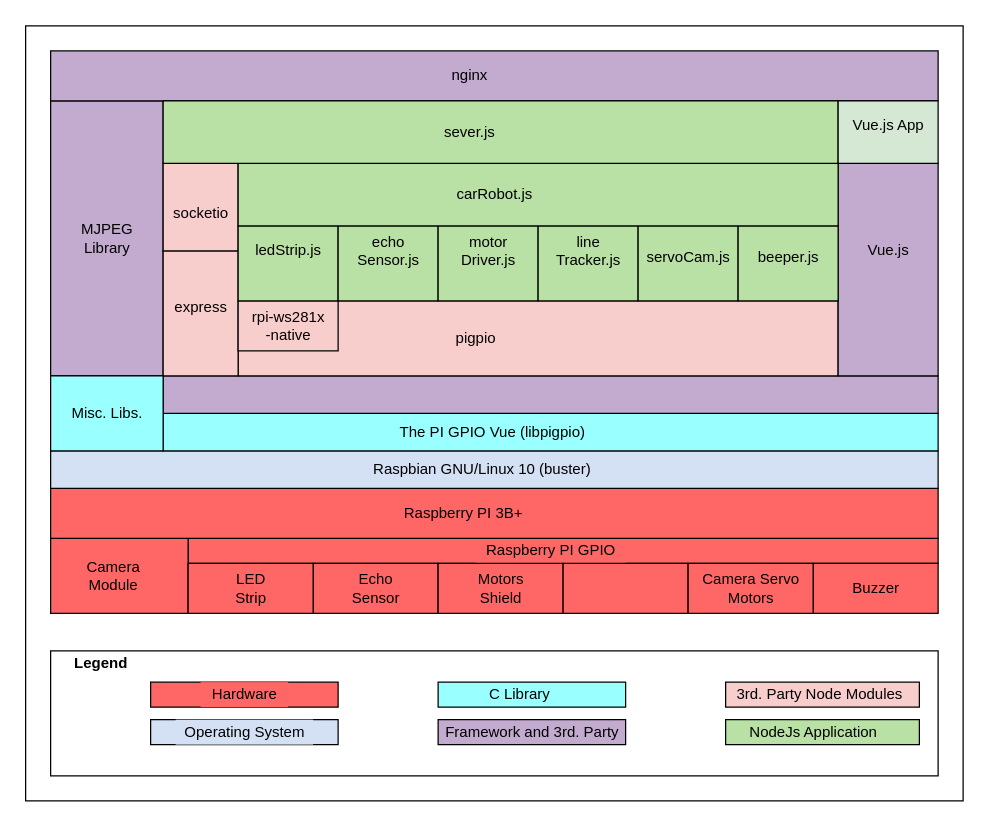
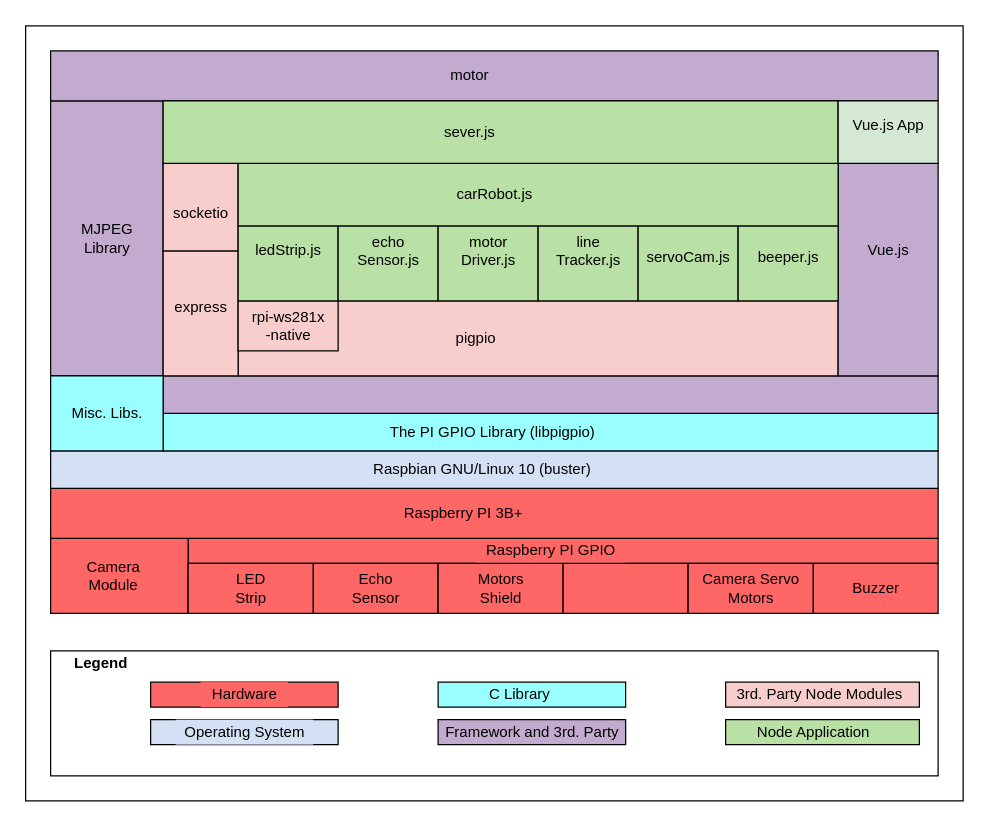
- <mxCell id="55" value="nginx" style="text;html=1;resizable=0;autosize=1;align=center;verticalAlign=middle;points=[];fillColor=none;strokeColor=none;rounded=0;labelBackgroundColor=#C3ABD0;" vertex="1" parent="1"><mxGeometry x="355" y="50" width="40" height="20" as="geometry" /></mxCell>
+ <mxCell id="55" value="motor" style="text;html=1;resizable=0;autosize=1;align=center;verticalAlign=middle;points=[];fillColor=none;strokeColor=none;rounded=0;labelBackgroundColor=#C3ABD0;" vertex="1" parent="1"><mxGeometry x="355" y="50" width="40" height="20" as="geometry" /></mxCell>
- <mxCell id="26" value="The PI GPIO Vue (libpigpio)&amp;nbsp;" style="text;html=1;resizable=0;autosize=1;align=center;verticalAlign=middle;points=[];fillColor=none;strokeColor=none;rounded=0;labelBackgroundColor=#99FFFF;" vertex="1" parent="1"><mxGeometry x="305" y="335" width="180" height="20" as="geometry" /></mxCell>
+ <mxCell id="26" value="The PI GPIO Library (libpigpio)&amp;nbsp;" style="text;html=1;resizable=0;autosize=1;align=center;verticalAlign=middle;points=[];fillColor=none;strokeColor=none;rounded=0;labelBackgroundColor=#99FFFF;" vertex="1" parent="1"><mxGeometry x="305" y="335" width="180" height="20" as="geometry" /></mxCell>
- <mxCell id="67" value="NodeJs Application" style="text;html=1;resizable=0;autosize=1;align=center;verticalAlign=middle;points=[];fillColor=none;strokeColor=none;rounded=0;labelBackgroundColor=#B9E0A5;" vertex="1" parent="1"><mxGeometry x="590" y="575" width="120" height="20" as="geometry" /></mxCell>
+ <mxCell id="67" value="Node Application" style="text;html=1;resizable=0;autosize=1;align=center;verticalAlign=middle;points=[];fillColor=none;strokeColor=none;rounded=0;labelBackgroundColor=#B9E0A5;" vertex="1" parent="1"><mxGeometry x="590" y="575" width="120" height="20" as="geometry" /></mxCell>
